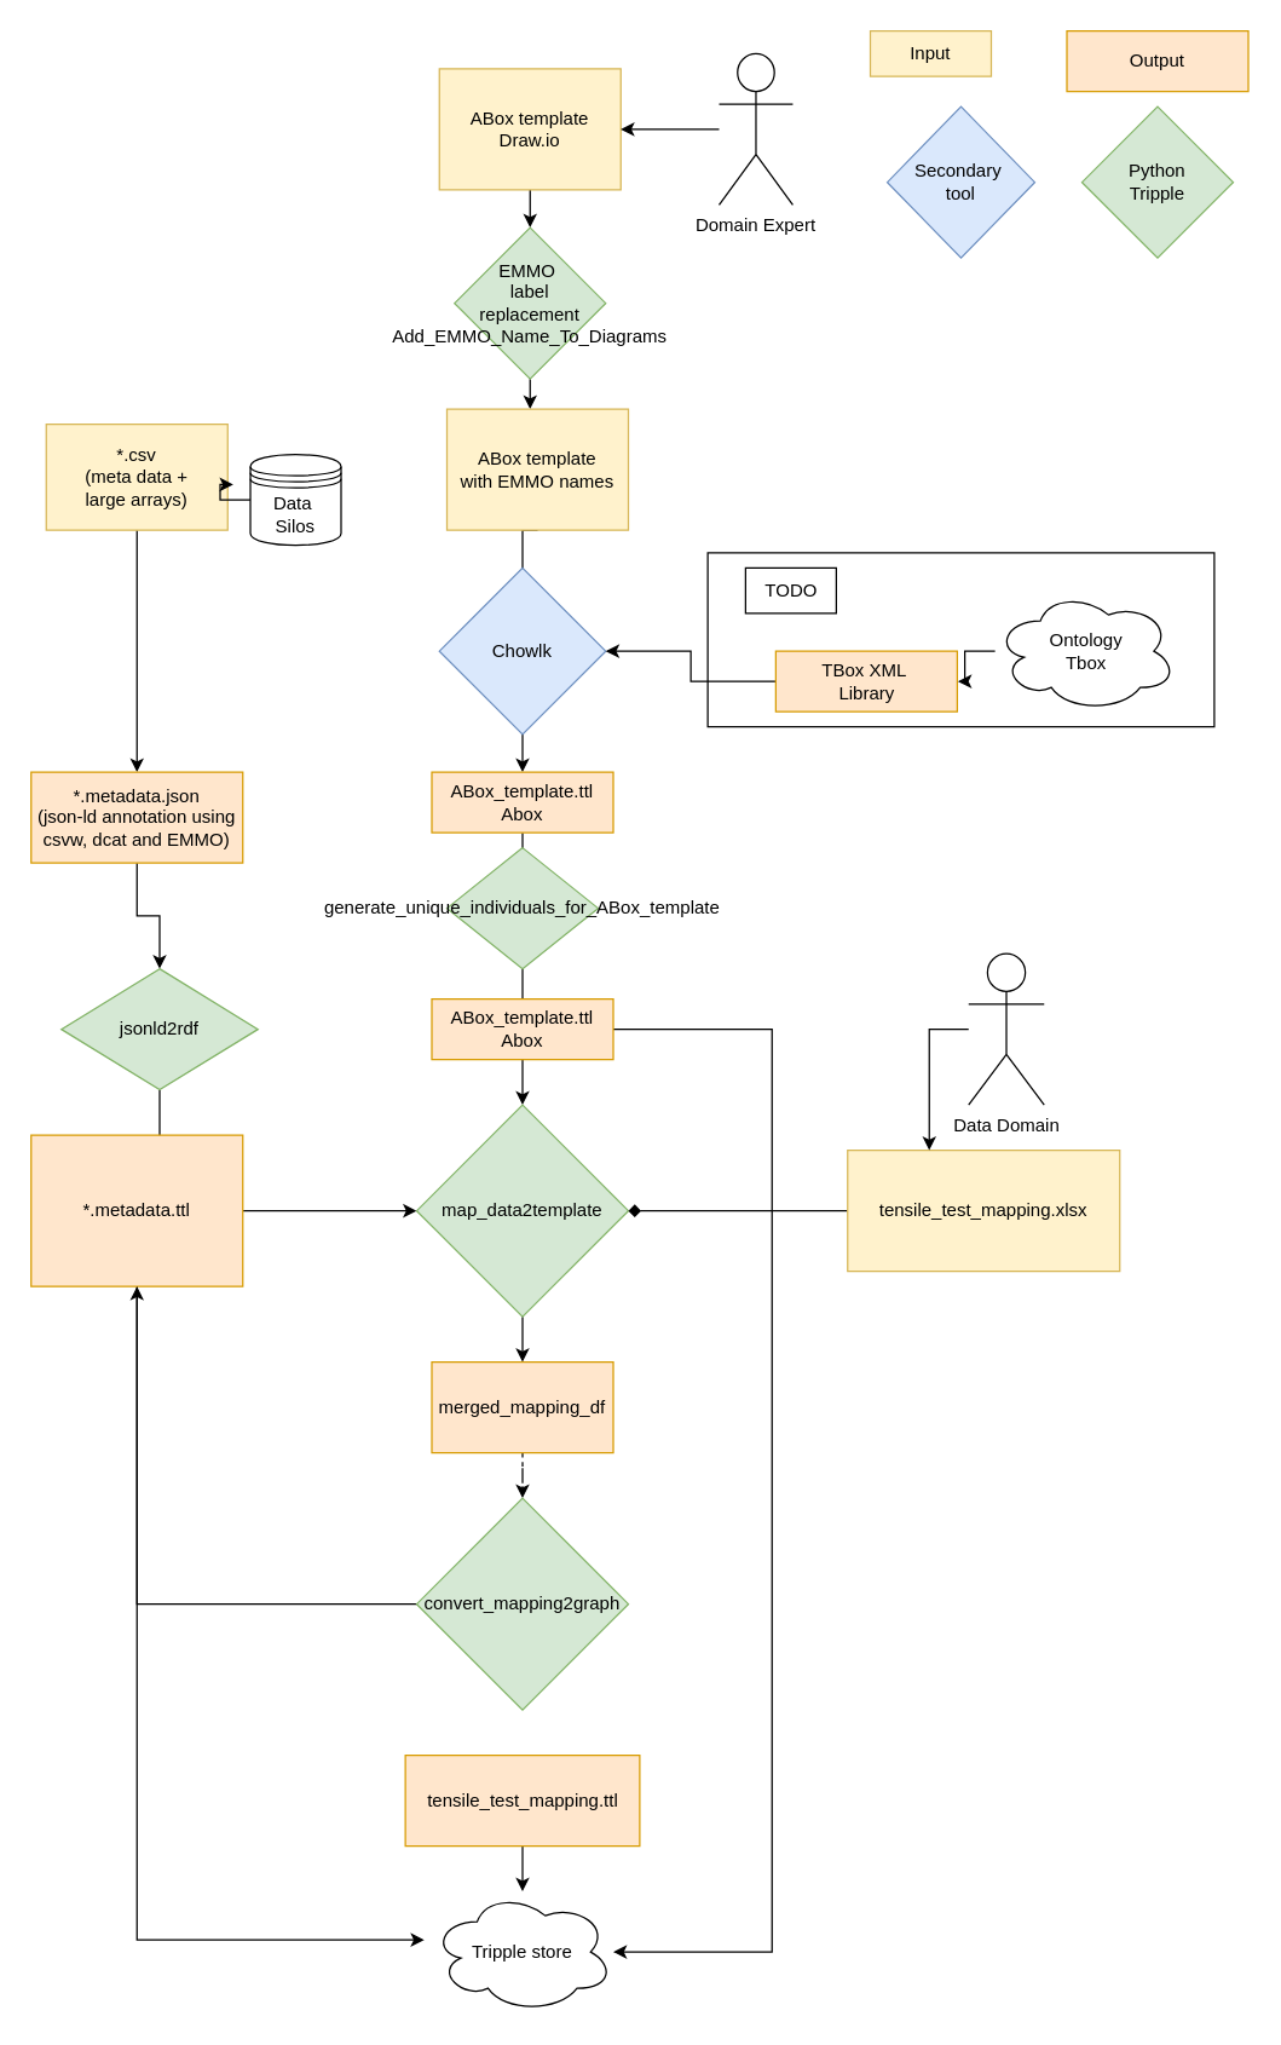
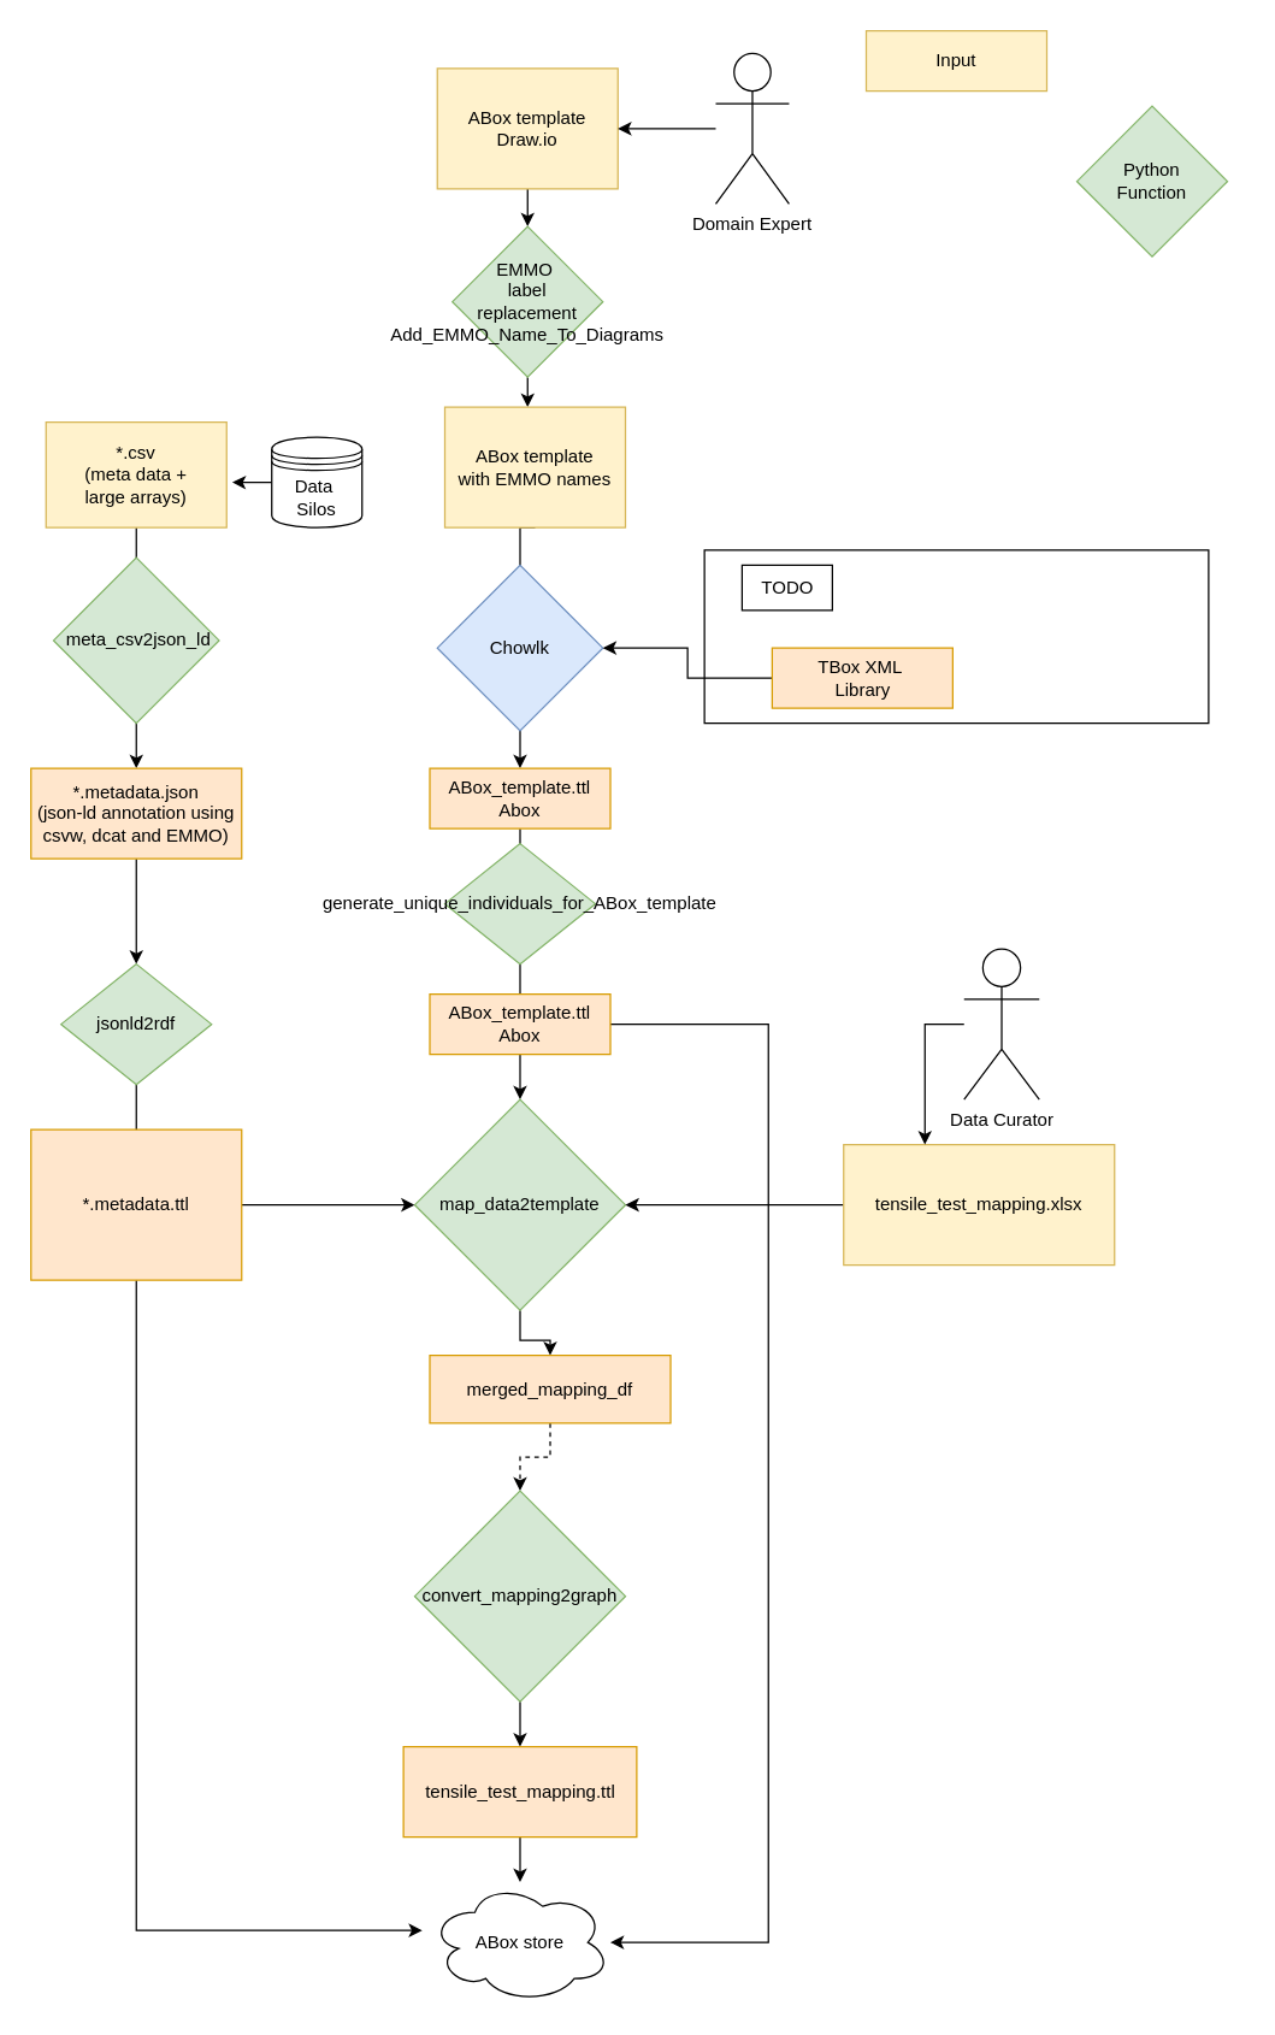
- <mxCell id="30" value="Input" style="rounded=0;whiteSpace=wrap;html=1;snapToPoint=1;points=[[0.1,0],[0.2,0],[0.3,0],[0.4,0],[0.5,0],[0.6,0],[0.7,0],[0.8,0],[0.9,0],[0,0.1],[0,0.3],[0,0.5],[0,0.7],[0,0.9],[0.1,1],[0.2,1],[0.3,1],[0.4,1],[0.5,1],[0.6,1],[0.7,1],[0.8,1],[0.9,1],[1,0.1],[1,0.3],[1,0.5],[1,0.7],[1,0.9]];fillColor=#fff2cc;strokeColor=#d6b656;" parent="1" vertex="1"><mxGeometry x="575" y="20" width="80" height="30" as="geometry" /></mxCell>
+ <mxCell id="30" value="Input" style="rounded=0;whiteSpace=wrap;html=1;snapToPoint=1;points=[[0.1,0],[0.2,0],[0.3,0],[0.4,0],[0.5,0],[0.6,0],[0.7,0],[0.8,0],[0.9,0],[0,0.1],[0,0.3],[0,0.5],[0,0.7],[0,0.9],[0.1,1],[0.2,1],[0.3,1],[0.4,1],[0.5,1],[0.6,1],[0.7,1],[0.8,1],[0.9,1],[1,0.1],[1,0.3],[1,0.5],[1,0.7],[1,0.9]];fillColor=#fff2cc;strokeColor=#d6b656;" parent="1" vertex="1"><mxGeometry x="575" y="20" width="120" height="40" as="geometry" /></mxCell>
- <mxCell id="31" value="Output" style="rounded=0;whiteSpace=wrap;html=1;snapToPoint=1;points=[[0.1,0],[0.2,0],[0.3,0],[0.4,0],[0.5,0],[0.6,0],[0.7,0],[0.8,0],[0.9,0],[0,0.1],[0,0.3],[0,0.5],[0,0.7],[0,0.9],[0.1,1],[0.2,1],[0.3,1],[0.4,1],[0.5,1],[0.6,1],[0.7,1],[0.8,1],[0.9,1],[1,0.1],[1,0.3],[1,0.5],[1,0.7],[1,0.9]];fillColor=#ffe6cc;strokeColor=#d79b00;" parent="1" vertex="1"><mxGeometry x="705" y="20" width="120" height="40" as="geometry" /></mxCell>
- <mxCell id="32" value="Secondary&amp;nbsp;&lt;br&gt;tool" style="rhombus;whiteSpace=wrap;html=1;fillColor=#dae8fc;strokeColor=#6c8ebf;" parent="1" vertex="1"><mxGeometry x="586.25" y="70" width="97.5" height="100" as="geometry" /></mxCell>
- <mxCell id="33" value="Python&lt;br&gt;Tripple" style="rhombus;whiteSpace=wrap;html=1;fillColor=#d5e8d4;strokeColor=#82b366;" parent="1" vertex="1"><mxGeometry x="715" y="70" width="100" height="100" as="geometry" /></mxCell>
+ <mxCell id="33" value="Python&lt;br&gt;Function" style="rhombus;whiteSpace=wrap;html=1;fillColor=#d5e8d4;strokeColor=#82b366;" parent="1" vertex="1"><mxGeometry x="715" y="70" width="100" height="100" as="geometry" /></mxCell>
- <mxCell id="39" value="Data&amp;nbsp;&lt;br&gt;Silos" style="shape=datastore;whiteSpace=wrap;html=1;" parent="1" vertex="1"><mxGeometry x="165" y="300" width="60" height="60" as="geometry" /></mxCell>
+ <mxCell id="39" value="Data&amp;nbsp;&lt;br&gt;Silos" style="shape=datastore;whiteSpace=wrap;html=1;" parent="1" vertex="1"><mxGeometry x="180" y="290" width="60" height="60" as="geometry" /></mxCell>
+ <mxCell id="7" value="&amp;nbsp;meta_csv2json_ld" style="rhombus;whiteSpace=wrap;html=1;fillColor=#d5e8d4;strokeColor=#82b366;" parent="1" vertex="1"><mxGeometry x="35" y="370" width="110" height="110" as="geometry" /></mxCell>
- <mxCell id="42" value="&lt;span&gt;Ontology&lt;br&gt;Tbox&lt;br&gt;&lt;/span&gt;" style="ellipse;shape=cloud;whiteSpace=wrap;html=1;" parent="1" vertex="1"><mxGeometry x="657.5" y="390" width="120" height="80" as="geometry" /></mxCell>
- <mxCell id="41" value="" style="edgeStyle=orthogonalEdgeStyle;rounded=0;orthogonalLoop=1;jettySize=auto;html=1;" parent="1" source="42" target="44" edge="1"><mxGeometry relative="1" as="geometry" /></mxCell>
- <mxCell id="9" value="jsonld2rdf" style="rhombus;whiteSpace=wrap;html=1;fillColor=#d5e8d4;strokeColor=#82b366;" parent="1" vertex="1"><mxGeometry x="40" y="640" width="130" height="80" as="geometry" /></mxCell>
+ <mxCell id="9" value="jsonld2rdf" style="rhombus;whiteSpace=wrap;html=1;fillColor=#d5e8d4;strokeColor=#82b366;" parent="1" vertex="1"><mxGeometry x="40" y="640" width="100" height="80" as="geometry" /></mxCell>
- <mxCell id="35" value="Data Domain" style="shape=umlActor;verticalLabelPosition=bottom;verticalAlign=top;html=1;outlineConnect=0;" parent="1" vertex="1"><mxGeometry x="640" y="630" width="50" height="100" as="geometry" /></mxCell>
+ <mxCell id="35" value="Data Curator" style="shape=umlActor;verticalLabelPosition=bottom;verticalAlign=top;html=1;outlineConnect=0;" parent="1" vertex="1"><mxGeometry x="640" y="630" width="50" height="100" as="geometry" /></mxCell>
- <mxCell id="22" style="edgeStyle=orthogonalEdgeStyle;rounded=0;orthogonalLoop=1;jettySize=auto;html=1;entryX=1;entryY=0.5;entryDx=0;entryDy=0;endArrow=diamond;" parent="1" source="23" target="21" edge="1"><mxGeometry relative="1" as="geometry" /></mxCell>
+ <mxCell id="22" style="edgeStyle=orthogonalEdgeStyle;rounded=0;orthogonalLoop=1;jettySize=auto;html=1;entryX=1;entryY=0.5;entryDx=0;entryDy=0;" parent="1" source="23" target="21" edge="1"><mxGeometry relative="1" as="geometry" /></mxCell>
- <mxCell id="25" value="merged_mapping_df" style="whiteSpace=wrap;html=1;fillColor=#ffe6cc;strokeColor=#d79b00;" parent="1" vertex="1"><mxGeometry x="285" y="900" width="120" height="60" as="geometry" /></mxCell>
+ <mxCell id="25" value="merged_mapping_df" style="whiteSpace=wrap;html=1;fillColor=#ffe6cc;strokeColor=#d79b00;" parent="1" vertex="1"><mxGeometry x="285" y="900" width="160" height="45" as="geometry" /></mxCell>
- <mxCell id="26" value="" style="edgeStyle=orthogonalEdgeStyle;rounded=0;orthogonalLoop=1;jettySize=auto;html=1;" parent="1" source="27" target="19" edge="1"><mxGeometry relative="1" as="geometry" /></mxCell>
+ <mxCell id="26" value="" style="edgeStyle=orthogonalEdgeStyle;rounded=0;orthogonalLoop=1;jettySize=auto;html=1;" parent="1" source="27" target="29" edge="1"><mxGeometry relative="1" as="geometry" /></mxCell>
- <mxCell id="40" value="&lt;span&gt;Tripple store&lt;/span&gt;" style="ellipse;shape=cloud;whiteSpace=wrap;html=1;" parent="1" vertex="1"><mxGeometry x="285" y="1250" width="120" height="80" as="geometry" /></mxCell>
+ <mxCell id="40" value="&lt;span&gt;ABox store&lt;/span&gt;" style="ellipse;shape=cloud;whiteSpace=wrap;html=1;" parent="1" vertex="1"><mxGeometry x="285" y="1250" width="120" height="80" as="geometry" /></mxCell>
